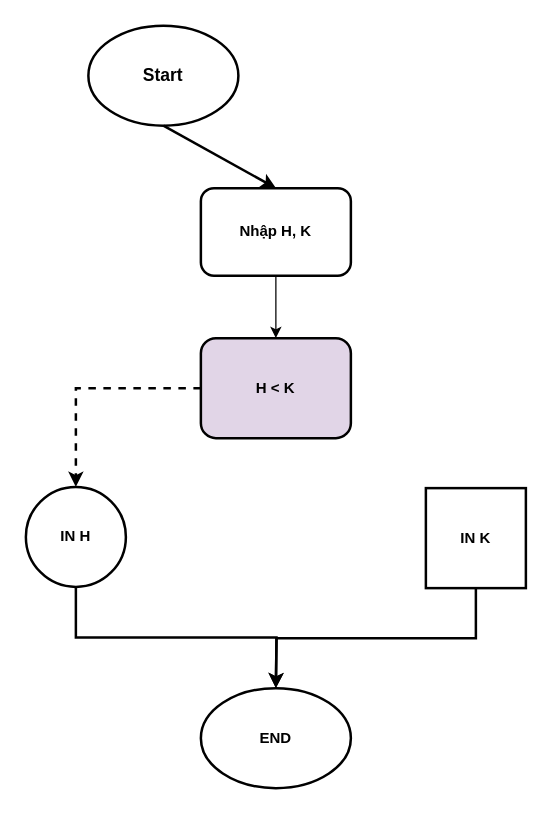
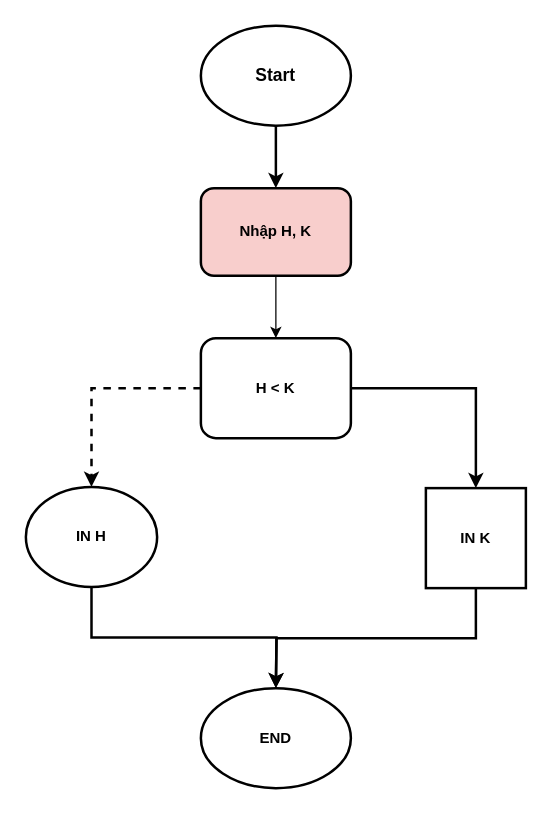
- <mxCell id="2" value="&lt;font style=&quot;font-size: 14px;&quot;&gt;&lt;b&gt;Start&lt;/b&gt;&lt;/font&gt;" style="ellipse;whiteSpace=wrap;html=1;strokeWidth=2;" vertex="1" parent="1"><mxGeometry x="70" y="20" width="120" height="80" as="geometry" /></mxCell>
+ <mxCell id="2" value="&lt;font style=&quot;font-size: 14px;&quot;&gt;&lt;b&gt;Start&lt;/b&gt;&lt;/font&gt;" style="ellipse;whiteSpace=wrap;html=1;strokeWidth=2;" vertex="1" parent="1"><mxGeometry x="160" y="20" width="120" height="80" as="geometry" /></mxCell>
- <mxCell id="5" value="&lt;b&gt;Nhập H, K&lt;/b&gt;" style="rounded=1;whiteSpace=wrap;html=1;strokeWidth=2;" vertex="1" parent="1"><mxGeometry x="160" y="150" width="120" height="70" as="geometry" /></mxCell>
+ <mxCell id="5" value="&lt;b&gt;Nhập H, K&lt;/b&gt;" style="rounded=1;whiteSpace=wrap;html=1;strokeWidth=2;fillColor=#f8cecc;" vertex="1" parent="1"><mxGeometry x="160" y="150" width="120" height="70" as="geometry" /></mxCell>
- <mxCell id="12" value="&lt;b&gt;H &amp;lt; K&lt;/b&gt;" style="rounded=1;whiteSpace=wrap;html=1;strokeWidth=2;fillColor=#e1d5e7;" vertex="1" parent="1"><mxGeometry x="160" y="270" width="120" height="80" as="geometry" /></mxCell>
+ <mxCell id="12" value="&lt;b&gt;H &amp;lt; K&lt;/b&gt;" style="rounded=1;whiteSpace=wrap;html=1;strokeWidth=2;" vertex="1" parent="1"><mxGeometry x="160" y="270" width="120" height="80" as="geometry" /></mxCell>
+ <mxCell id="10" style="edgeStyle=orthogonalEdgeStyle;rounded=0;orthogonalLoop=1;jettySize=auto;html=1;exitX=1;exitY=0.5;exitDx=0;exitDy=0;entryX=0.5;entryY=0;entryDx=0;entryDy=0;strokeWidth=2;" edge="1" parent="1" source="12" target="9"><mxGeometry relative="1" as="geometry"><mxPoint x="380" y="310" as="targetPoint" /></mxGeometry></mxCell>
- <mxCell id="7" value="&lt;b&gt;IN H&lt;/b&gt;" style="ellipse;whiteSpace=wrap;html=1;aspect=fixed;strokeWidth=2;" vertex="1" parent="1"><mxGeometry x="20" y="389" width="80" height="80" as="geometry" /></mxCell>
+ <mxCell id="7" value="&lt;b&gt;IN H&lt;/b&gt;" style="ellipse;whiteSpace=wrap;html=1;aspect=fixed;strokeWidth=2;" vertex="1" parent="1"><mxGeometry x="20" y="389" width="105" height="80" as="geometry" /></mxCell>
